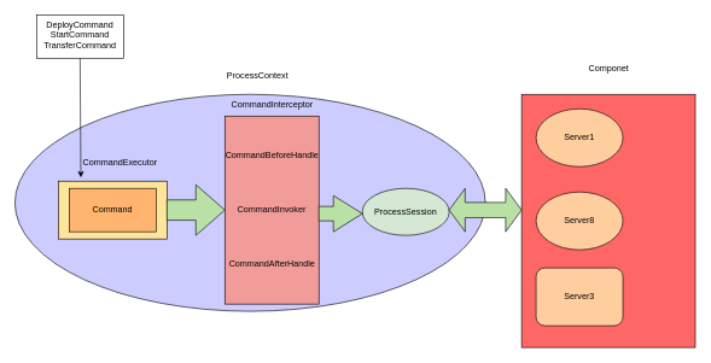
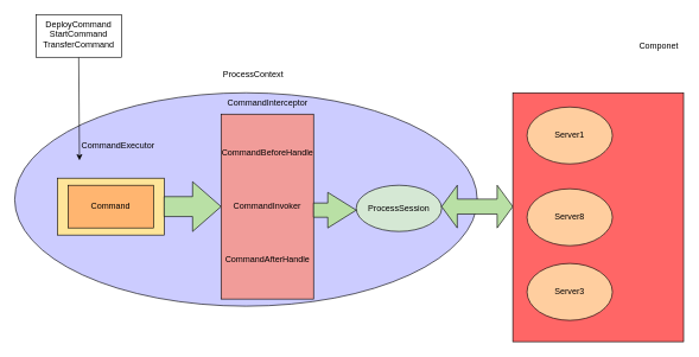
- <mxCell id="16" value="Componet" style="text;html=1;align=center;verticalAlign=middle;resizable=0;points=[];autosize=1;strokeColor=none;fillColor=none;" vertex="1" parent="1"><mxGeometry x="800" y="80" width="80" height="30" as="geometry" /></mxCell>
+ <mxCell id="16" value="Componet" style="text;html=1;align=center;verticalAlign=middle;resizable=0;points=[];autosize=1;strokeColor=none;fillColor=none;" vertex="1" parent="1"><mxGeometry x="885" y="50" width="80" height="30" as="geometry" /></mxCell>
- <mxCell id="5" value="CommandExecutor" style="text;html=1;align=center;verticalAlign=middle;resizable=0;points=[];autosize=1;strokeColor=none;fillColor=none;" vertex="1" parent="1"><mxGeometry x="100" y="210" width="130" height="30" as="geometry" /></mxCell>
+ <mxCell id="5" value="CommandExecutor" style="text;html=1;align=center;verticalAlign=middle;resizable=0;points=[];autosize=1;strokeColor=none;fillColor=none;" vertex="1" parent="1"><mxGeometry x="100" y="190" width="130" height="30" as="geometry" /></mxCell>
- <mxCell id="20" value="Server3" style="whiteSpace=wrap;html=1;fillColor=#FFCE9F;rounded=1;" vertex="1" parent="1"><mxGeometry x="740" y="370" width="120" height="80" as="geometry" /></mxCell>
+ <mxCell id="20" value="Server3" style="ellipse;whiteSpace=wrap;html=1;fillColor=#FFCE9F;" vertex="1" parent="1"><mxGeometry x="740" y="370" width="120" height="80" as="geometry" /></mxCell>
